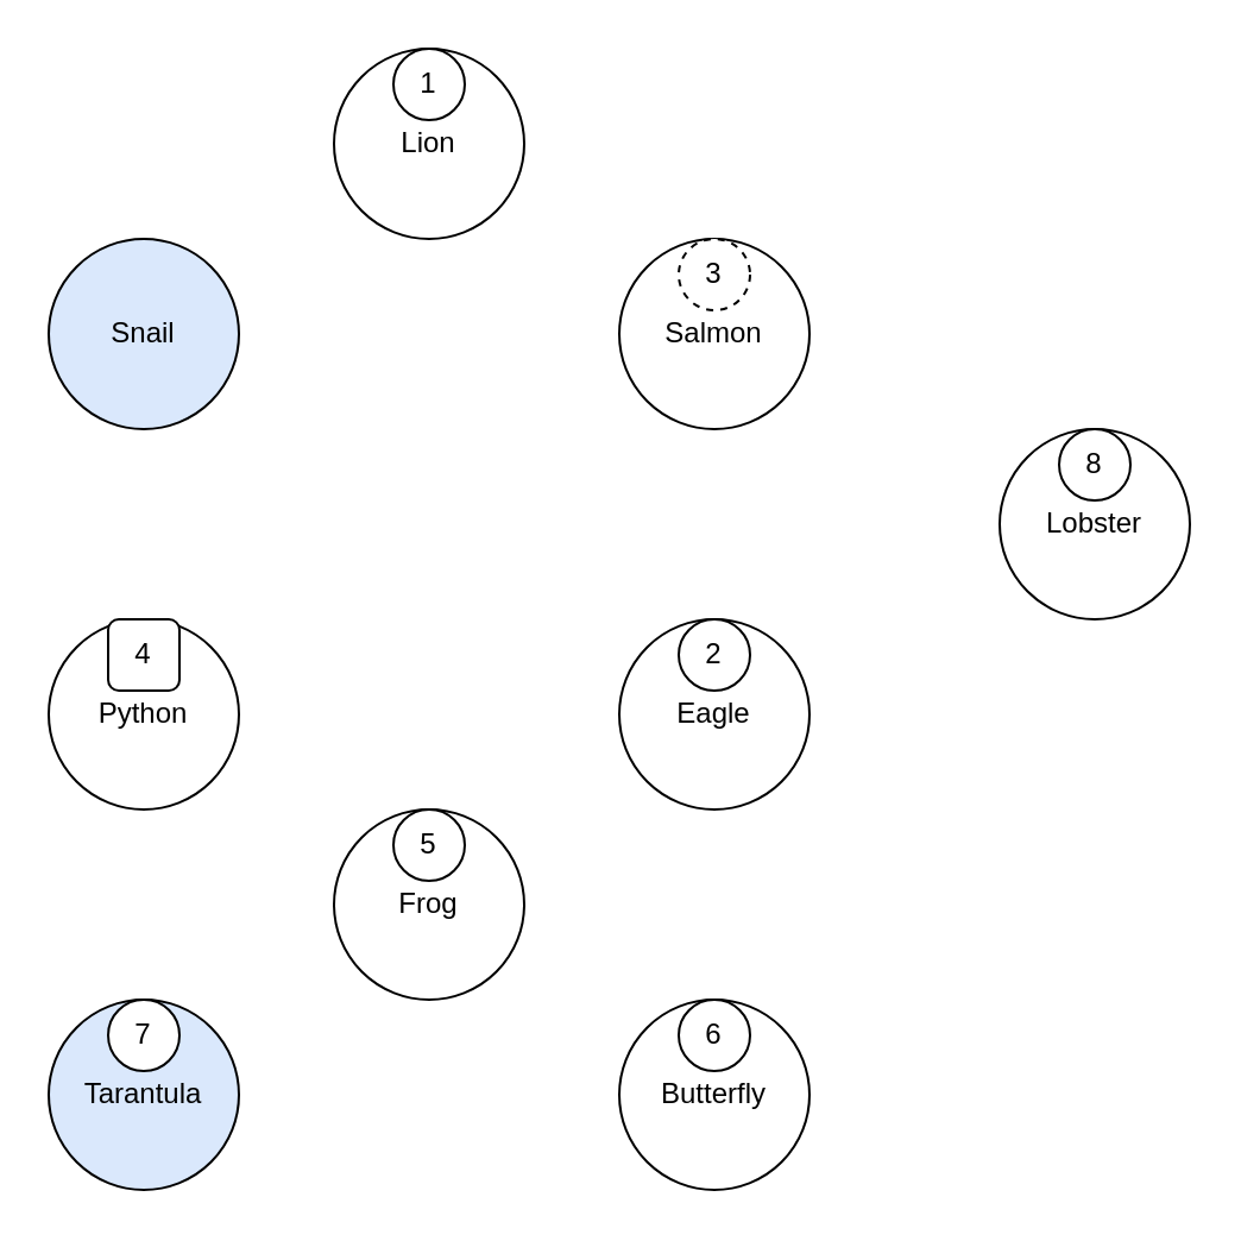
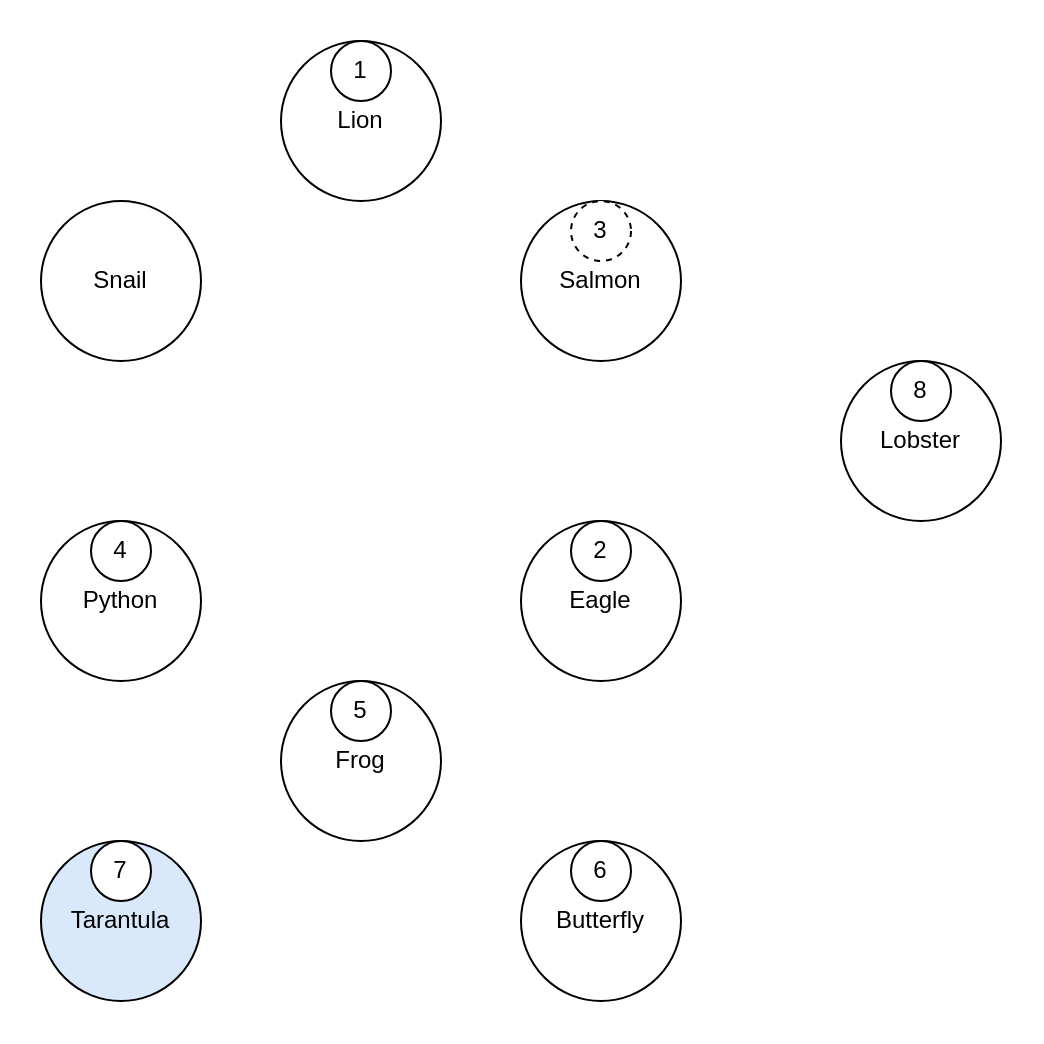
- <mxCell id="19" value="Snail" style="ellipse;whiteSpace=wrap;html=1;aspect=fixed;fillColor=#dae8fc;" vertex="1" parent="1"><mxGeometry x="20" y="100" width="80" height="80" as="geometry" /></mxCell>
+ <mxCell id="19" value="Snail" style="ellipse;whiteSpace=wrap;html=1;aspect=fixed;" vertex="1" parent="1"><mxGeometry x="20" y="100" width="80" height="80" as="geometry" /></mxCell>
- <mxCell id="9" value="4" style="whiteSpace=wrap;html=1;aspect=fixed;rounded=1;" vertex="1" parent="1"><mxGeometry x="45" y="260" width="30" height="30" as="geometry" /></mxCell>
+ <mxCell id="9" value="4" style="ellipse;whiteSpace=wrap;html=1;aspect=fixed;" vertex="1" parent="1"><mxGeometry x="45" y="260" width="30" height="30" as="geometry" /></mxCell>
